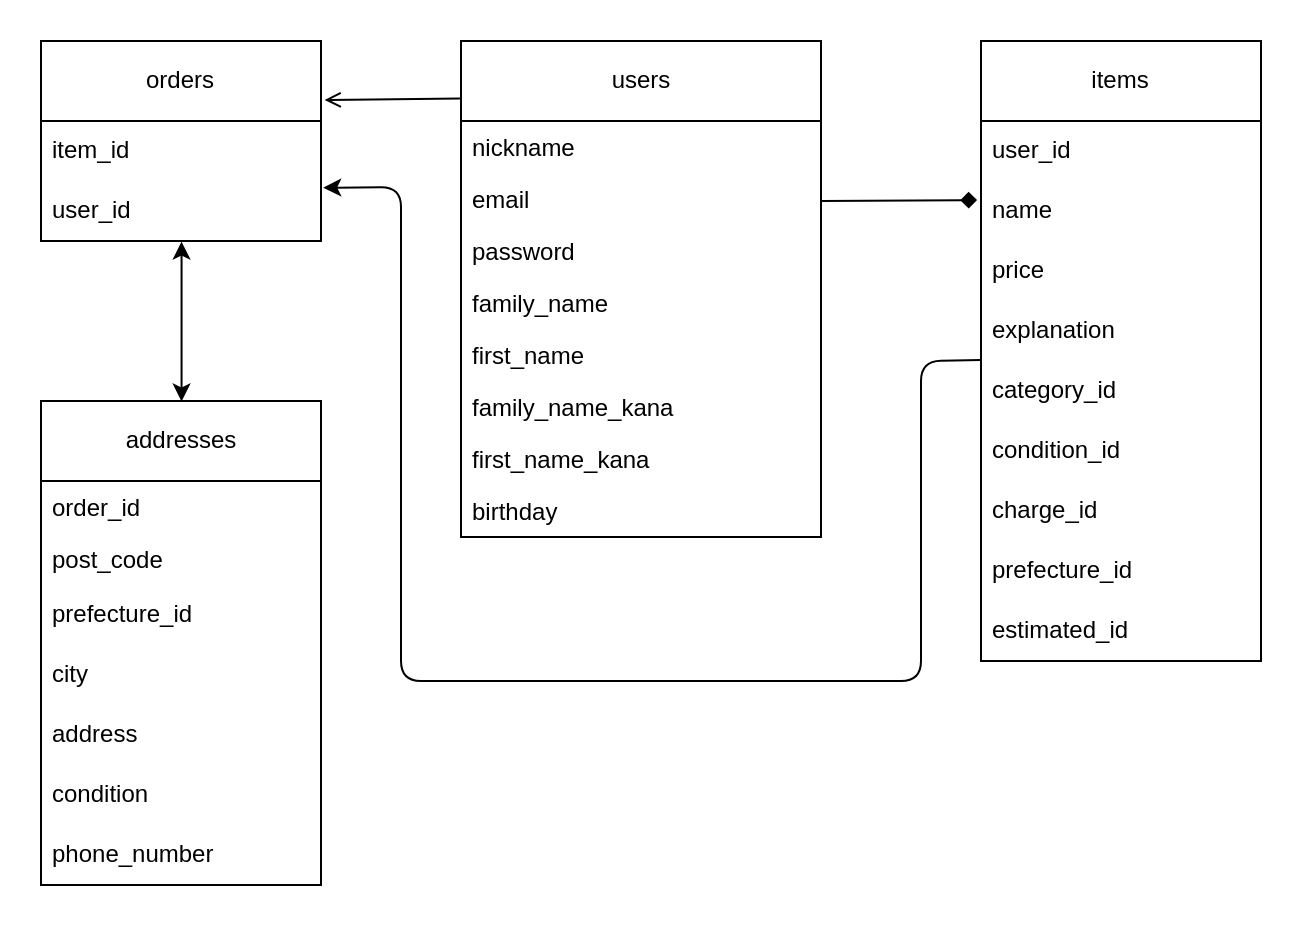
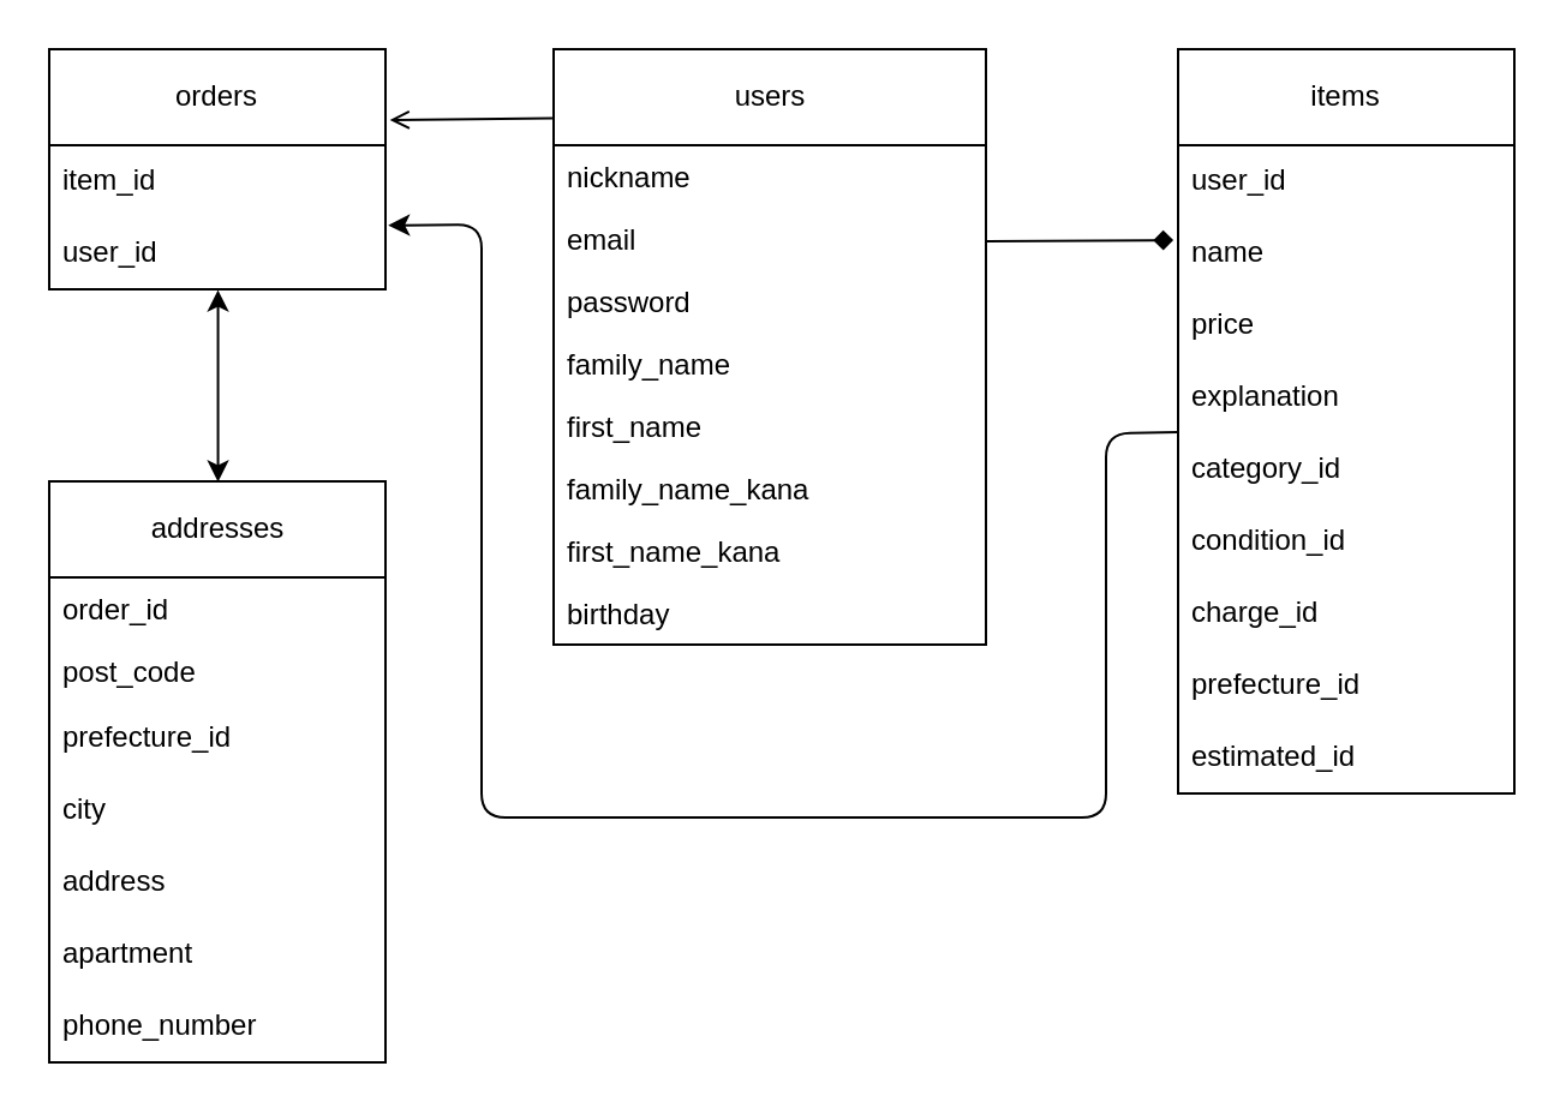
- <mxCell id="17" value="condition" style="text;strokeColor=none;fillColor=none;align=left;verticalAlign=middle;spacingLeft=4;spacingRight=4;overflow=hidden;points=[[0,0.5],[1,0.5]];portConstraint=eastwest;rotatable=0;whiteSpace=wrap;html=1;shadow=0;fontFamily=Helvetica;fontSize=12;fontColor=default;rounded=0;" parent="11" vertex="1"><mxGeometry y="182" width="140" height="30" as="geometry" /></mxCell>
+ <mxCell id="17" value="apartment" style="text;strokeColor=none;fillColor=none;align=left;verticalAlign=middle;spacingLeft=4;spacingRight=4;overflow=hidden;points=[[0,0.5],[1,0.5]];portConstraint=eastwest;rotatable=0;whiteSpace=wrap;html=1;shadow=0;fontFamily=Helvetica;fontSize=12;fontColor=default;rounded=0;" parent="11" vertex="1"><mxGeometry y="182" width="140" height="30" as="geometry" /></mxCell>
